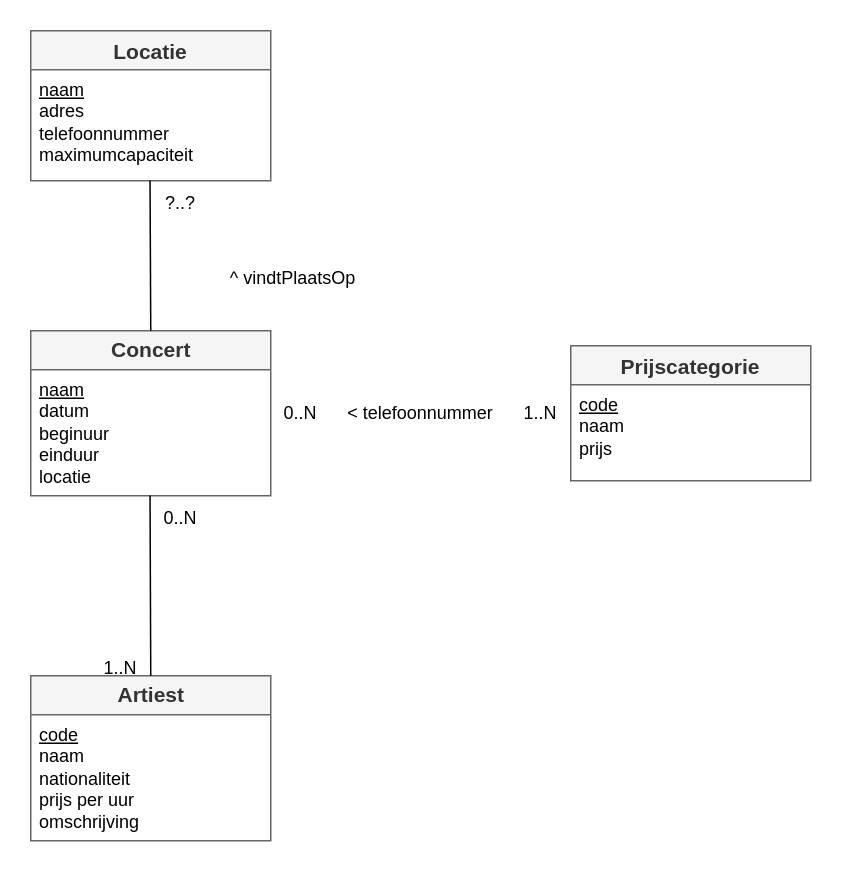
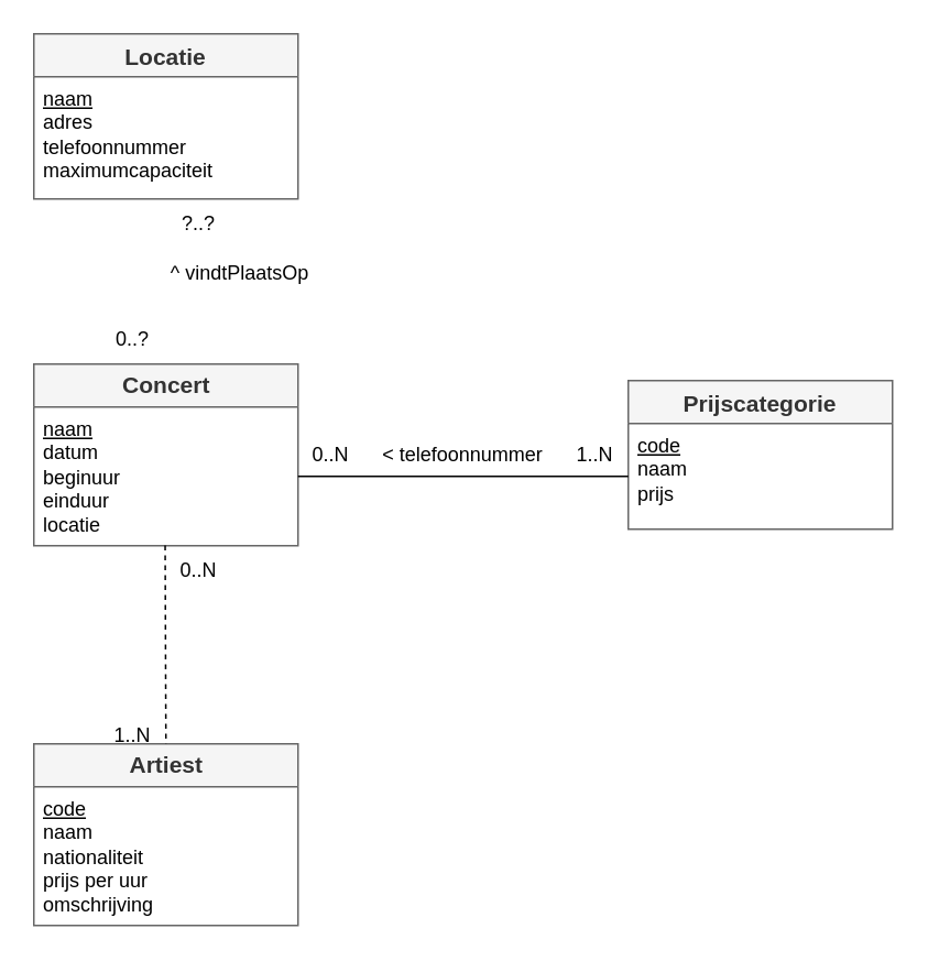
- <mxCell id="11" value="" style="endArrow=none;html=1;rounded=0;exitX=0.5;exitY=0;exitDx=0;exitDy=0;entryX=0.497;entryY=0.998;entryDx=0;entryDy=0;entryPerimeter=0;" edge="1" parent="1" source="8" target="3"><mxGeometry width="50" height="50" relative="1" as="geometry"><mxPoint x="400" y="310" as="sourcePoint" /><mxPoint x="100" y="120" as="targetPoint" /></mxGeometry></mxCell>
- <mxCell id="14" value="^ vindtPlaatsOp" style="text;html=1;whiteSpace=wrap;strokeColor=none;fillColor=none;align=center;verticalAlign=middle;rounded=0;" vertex="1" parent="1"><mxGeometry x="130" y="170" width="130" height="30" as="geometry" /></mxCell>
+ <mxCell id="14" value="^ vindtPlaatsOp" style="text;html=1;whiteSpace=wrap;strokeColor=none;fillColor=none;align=center;verticalAlign=middle;rounded=0;" vertex="1" parent="1"><mxGeometry x="80" y="150" width="130" height="30" as="geometry" /></mxCell>
+ <mxCell id="16" value="0..?" style="text;html=1;whiteSpace=wrap;strokeColor=none;fillColor=none;align=center;verticalAlign=middle;rounded=0;" vertex="1" parent="1"><mxGeometry x="50" y="190" width="60" height="30" as="geometry" /></mxCell>
+ <mxCell id="10" value="" style="endArrow=none;html=1;rounded=0;exitX=1;exitY=0.5;exitDx=0;exitDy=0;entryX=0;entryY=0.5;entryDx=0;entryDy=0;" edge="1" parent="1" source="9" target="7"><mxGeometry width="50" height="50" relative="1" as="geometry"><mxPoint x="400" y="310" as="sourcePoint" /><mxPoint x="450" y="260" as="targetPoint" /></mxGeometry></mxCell>
- <mxCell id="12" value="" style="endArrow=none;html=1;rounded=0;exitX=0.497;exitY=0.998;exitDx=0;exitDy=0;exitPerimeter=0;entryX=0.5;entryY=0;entryDx=0;entryDy=0;" edge="1" parent="1" source="9" target="4"><mxGeometry width="50" height="50" relative="1" as="geometry"><mxPoint x="400" y="310" as="sourcePoint" /><mxPoint x="450" y="260" as="targetPoint" /></mxGeometry></mxCell>
+ <mxCell id="12" value="" style="endArrow=none;html=1;rounded=0;exitX=0.497;exitY=0.998;exitDx=0;exitDy=0;exitPerimeter=0;entryX=0.5;entryY=0;entryDx=0;entryDy=0;dashed=1;" edge="1" parent="1" source="9" target="4"><mxGeometry width="50" height="50" relative="1" as="geometry"><mxPoint x="400" y="310" as="sourcePoint" /><mxPoint x="450" y="260" as="targetPoint" /></mxGeometry></mxCell>
